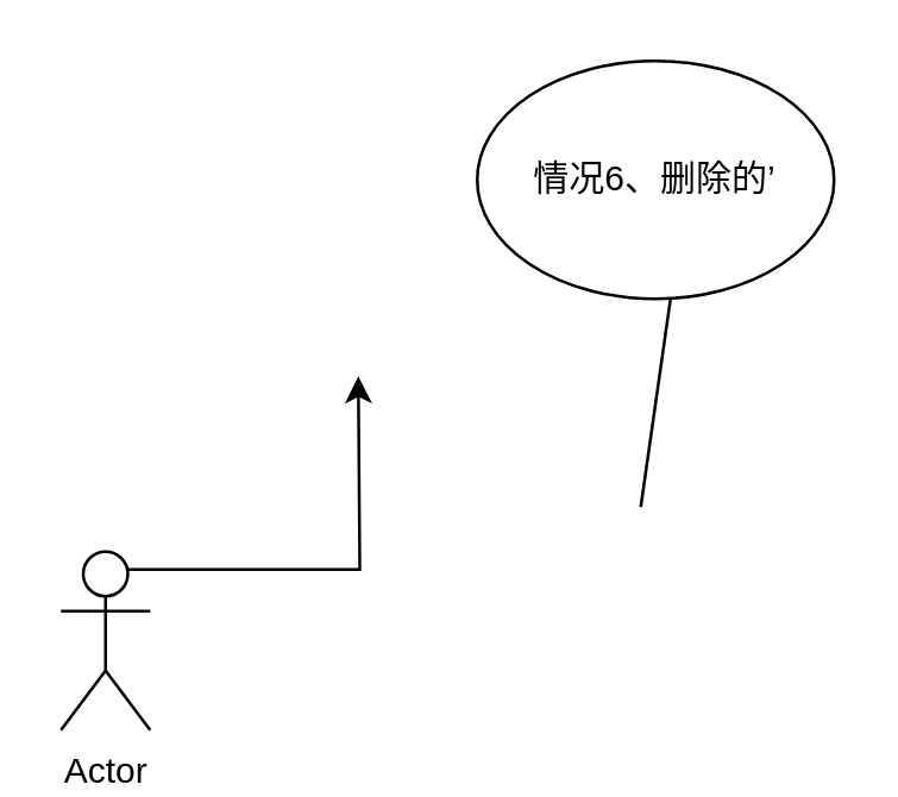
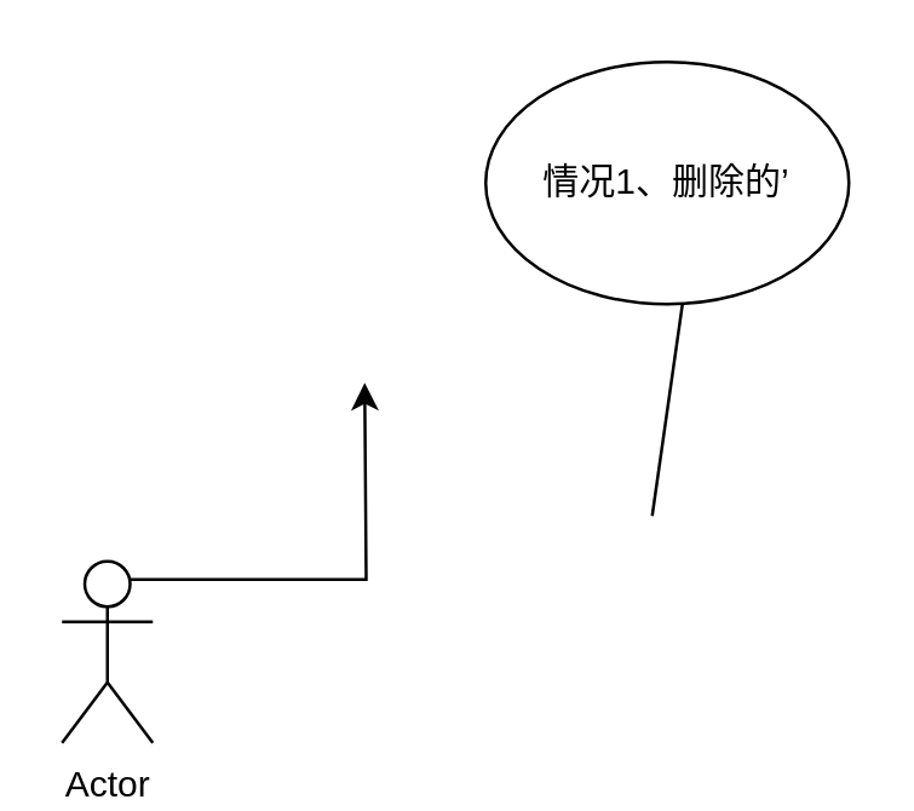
- <mxCell id="2" value="情况6、删除的’" style="ellipse;whiteSpace=wrap;html=1;" vertex="1" parent="1"><mxGeometry x="160" y="20" width="120" height="80" as="geometry" /></mxCell>
+ <mxCell id="2" value="情况1、删除的’" style="ellipse;whiteSpace=wrap;html=1;" vertex="1" parent="1"><mxGeometry x="160" y="20" width="120" height="80" as="geometry" /></mxCell>
